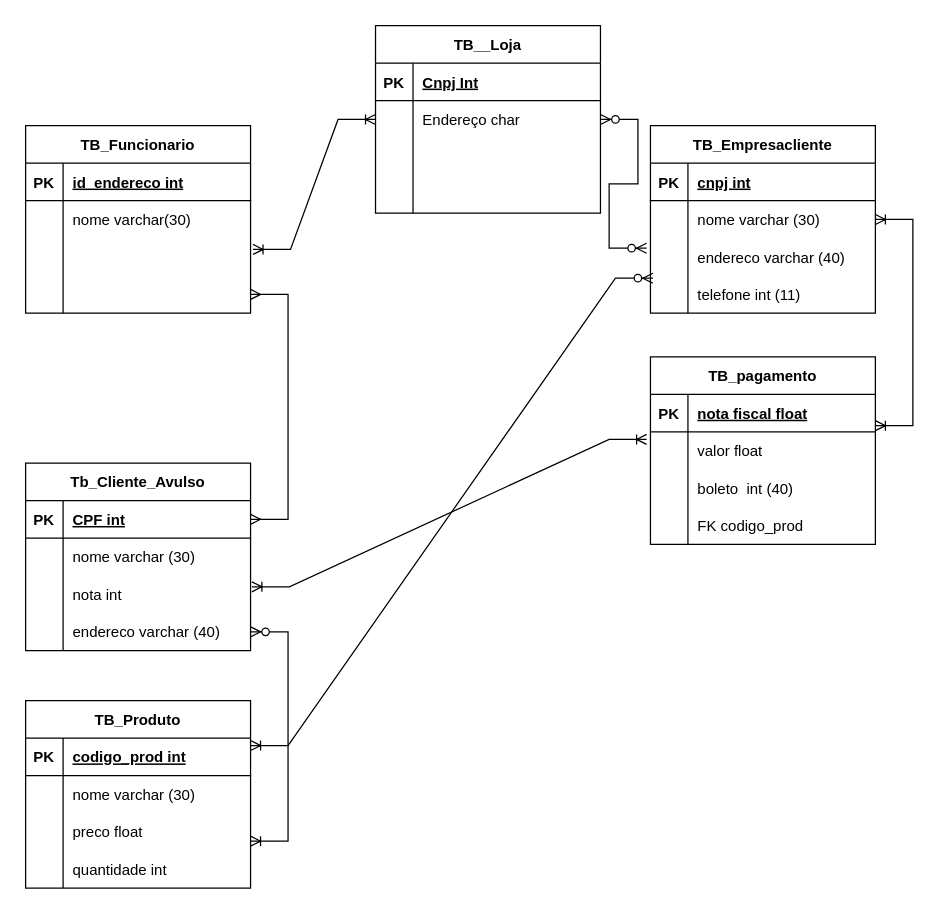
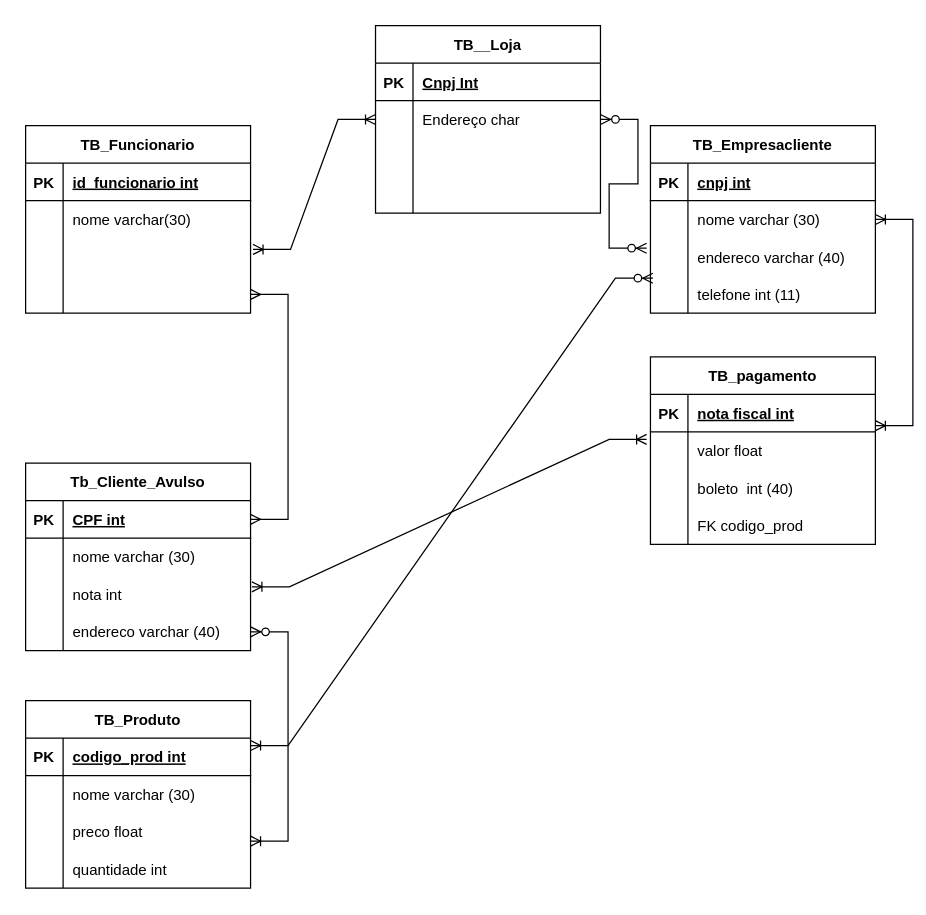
- <mxCell id="18" value="id_endereco int" style="shape=partialRectangle;connectable=0;fillColor=none;top=0;left=0;bottom=0;right=0;align=left;spacingLeft=6;fontStyle=5;overflow=hidden;" vertex="1" parent="16"><mxGeometry x="30" width="150" height="30" as="geometry"><mxRectangle width="150" height="30" as="alternateBounds" /></mxGeometry></mxCell>
+ <mxCell id="18" value="id_funcionario int" style="shape=partialRectangle;connectable=0;fillColor=none;top=0;left=0;bottom=0;right=0;align=left;spacingLeft=6;fontStyle=5;overflow=hidden;" vertex="1" parent="16"><mxGeometry x="30" width="150" height="30" as="geometry"><mxRectangle width="150" height="30" as="alternateBounds" /></mxGeometry></mxCell>
- <mxCell id="44" value="nota fiscal float " style="shape=partialRectangle;connectable=0;fillColor=none;top=0;left=0;bottom=0;right=0;align=left;spacingLeft=6;fontStyle=5;overflow=hidden;" vertex="1" parent="42"><mxGeometry x="30" width="150" height="30" as="geometry"><mxRectangle width="150" height="30" as="alternateBounds" /></mxGeometry></mxCell>
+ <mxCell id="44" value="nota fiscal int " style="shape=partialRectangle;connectable=0;fillColor=none;top=0;left=0;bottom=0;right=0;align=left;spacingLeft=6;fontStyle=5;overflow=hidden;" vertex="1" parent="42"><mxGeometry x="30" width="150" height="30" as="geometry"><mxRectangle width="150" height="30" as="alternateBounds" /></mxGeometry></mxCell>
